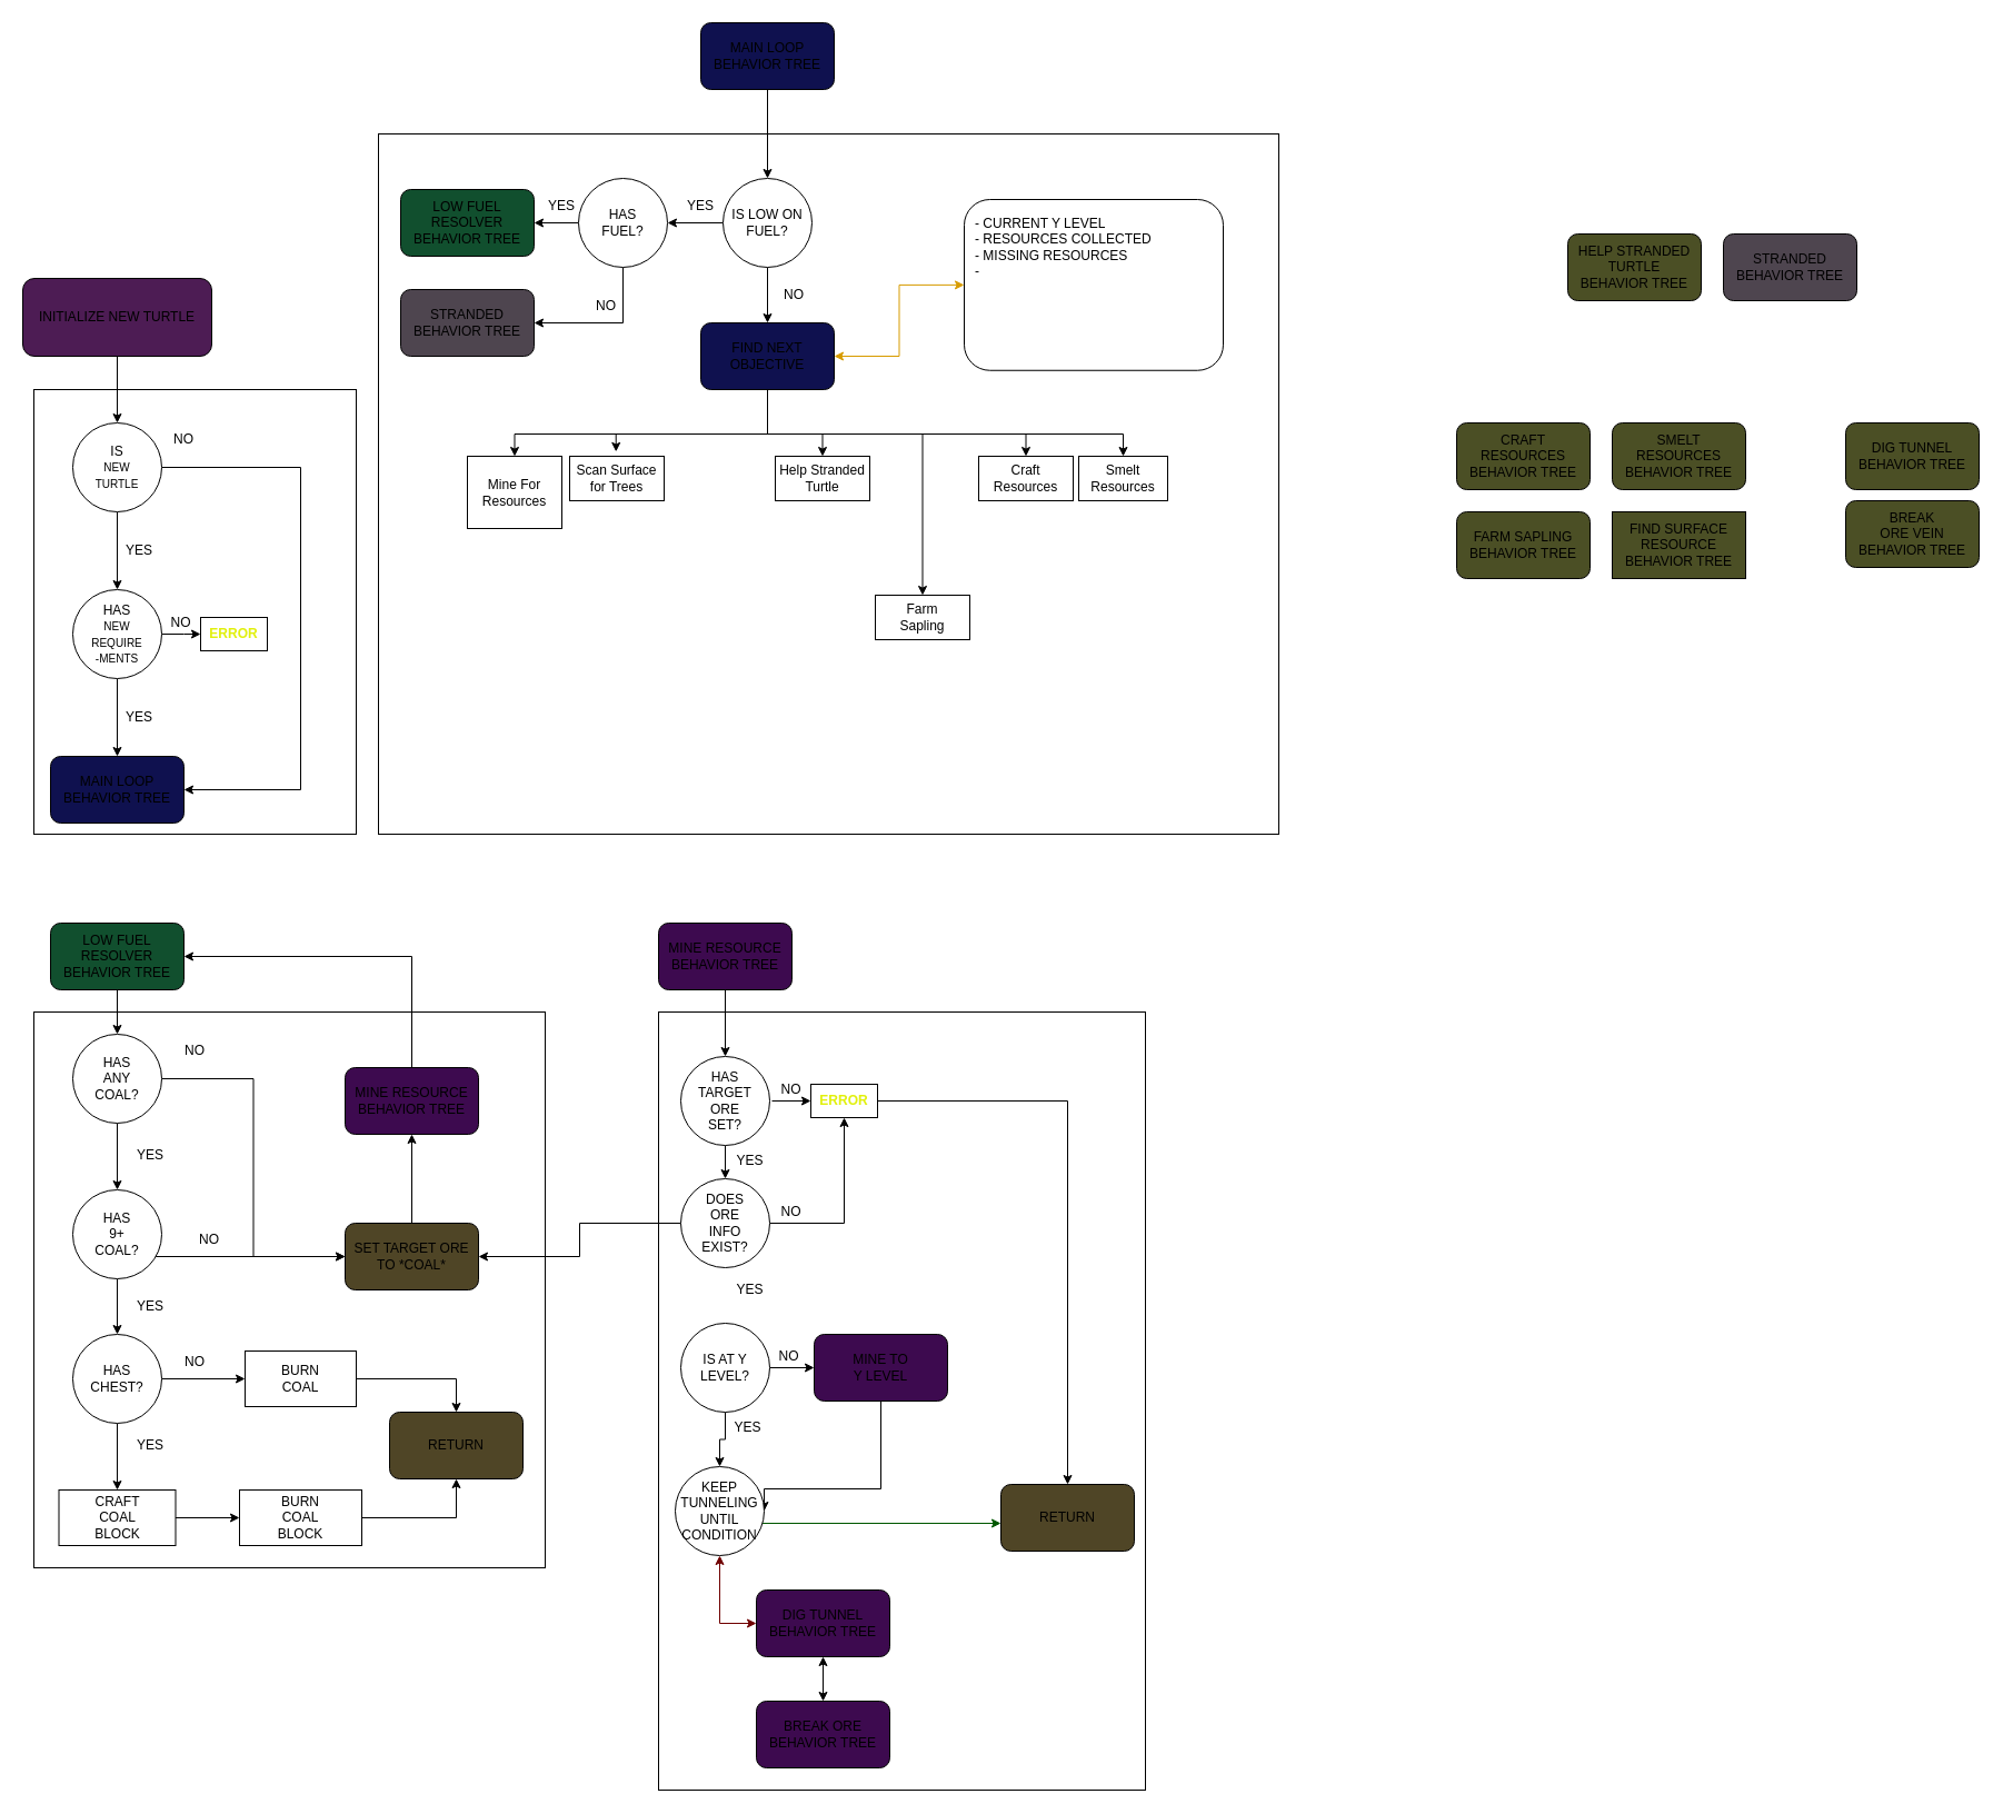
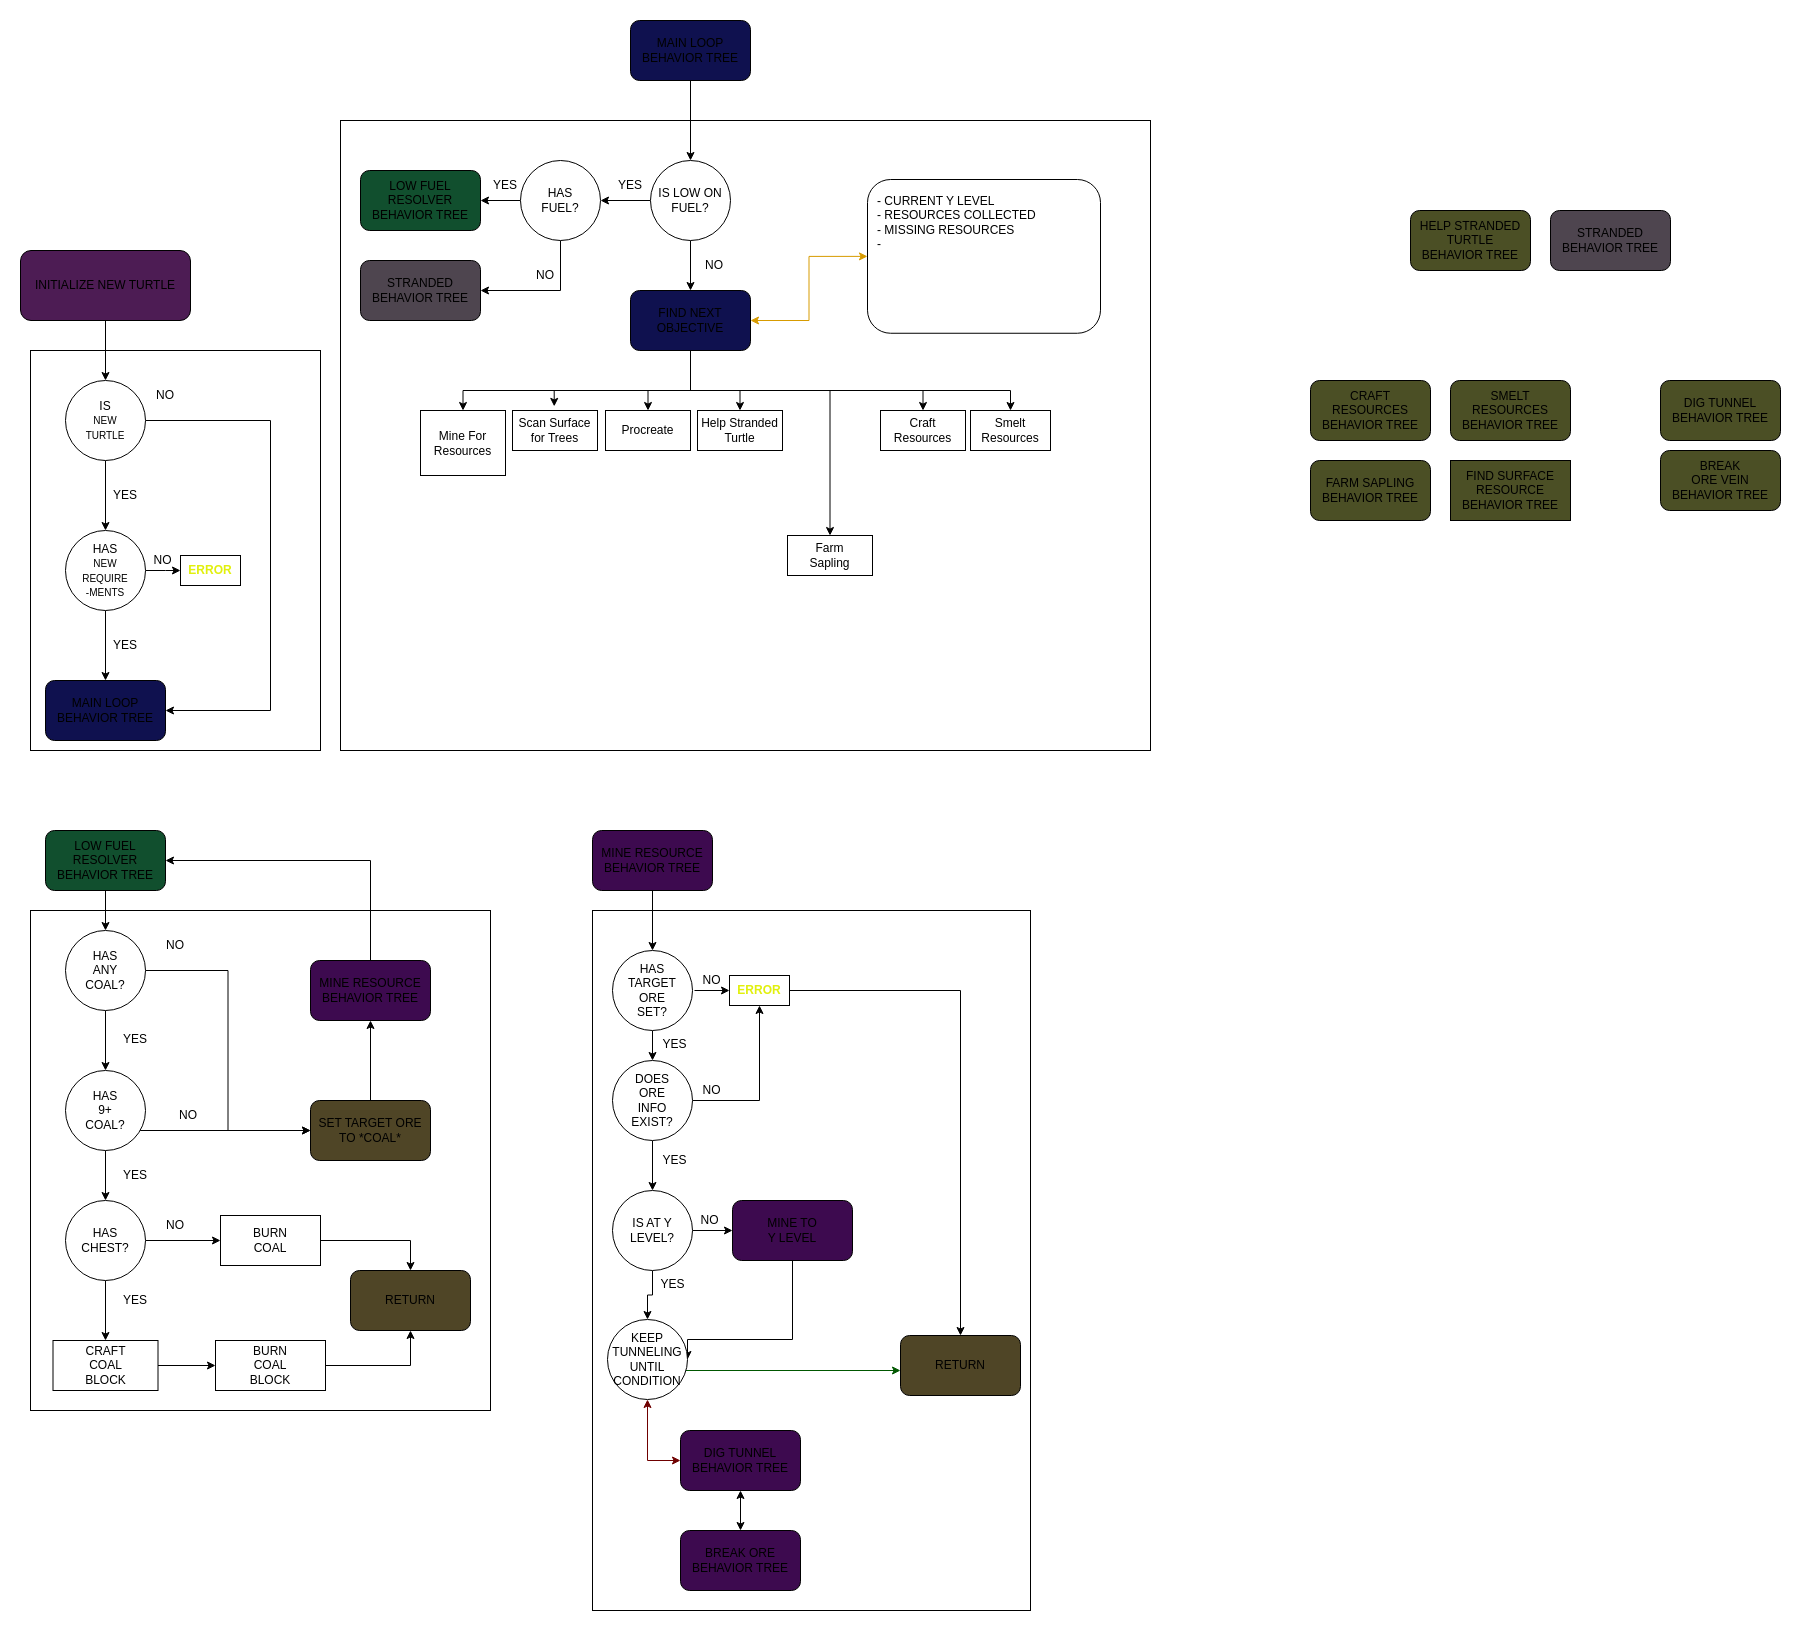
+ <mxCell id="29" style="edgeStyle=orthogonalEdgeStyle;rounded=0;orthogonalLoop=1;jettySize=auto;html=1;entryX=0.5;entryY=0;entryDx=0;entryDy=0;" edge="1" parent="1" source="34" target="110"><mxGeometry relative="1" as="geometry"><Array as="points"><mxPoint x="690" y="390" /><mxPoint x="647" y="390" /></Array></mxGeometry></mxCell>
+ <mxCell id="110" value="Procreate" style="rounded=0;whiteSpace=wrap;html=1;" vertex="1" parent="1"><mxGeometry x="605" y="410" width="85" height="40" as="geometry" /></mxCell>
- <mxCell id="76" style="edgeStyle=orthogonalEdgeStyle;rounded=0;orthogonalLoop=1;jettySize=auto;html=1;" parent="1" source="77" target="67" edge="1"><mxGeometry relative="1" as="geometry" /></mxCell>
+ <mxCell id="76" style="edgeStyle=orthogonalEdgeStyle;rounded=0;orthogonalLoop=1;jettySize=auto;html=1;entryX=0.5;entryY=0;entryDx=0;entryDy=0;" parent="1" source="77" target="82" edge="1"><mxGeometry relative="1" as="geometry" /></mxCell>
